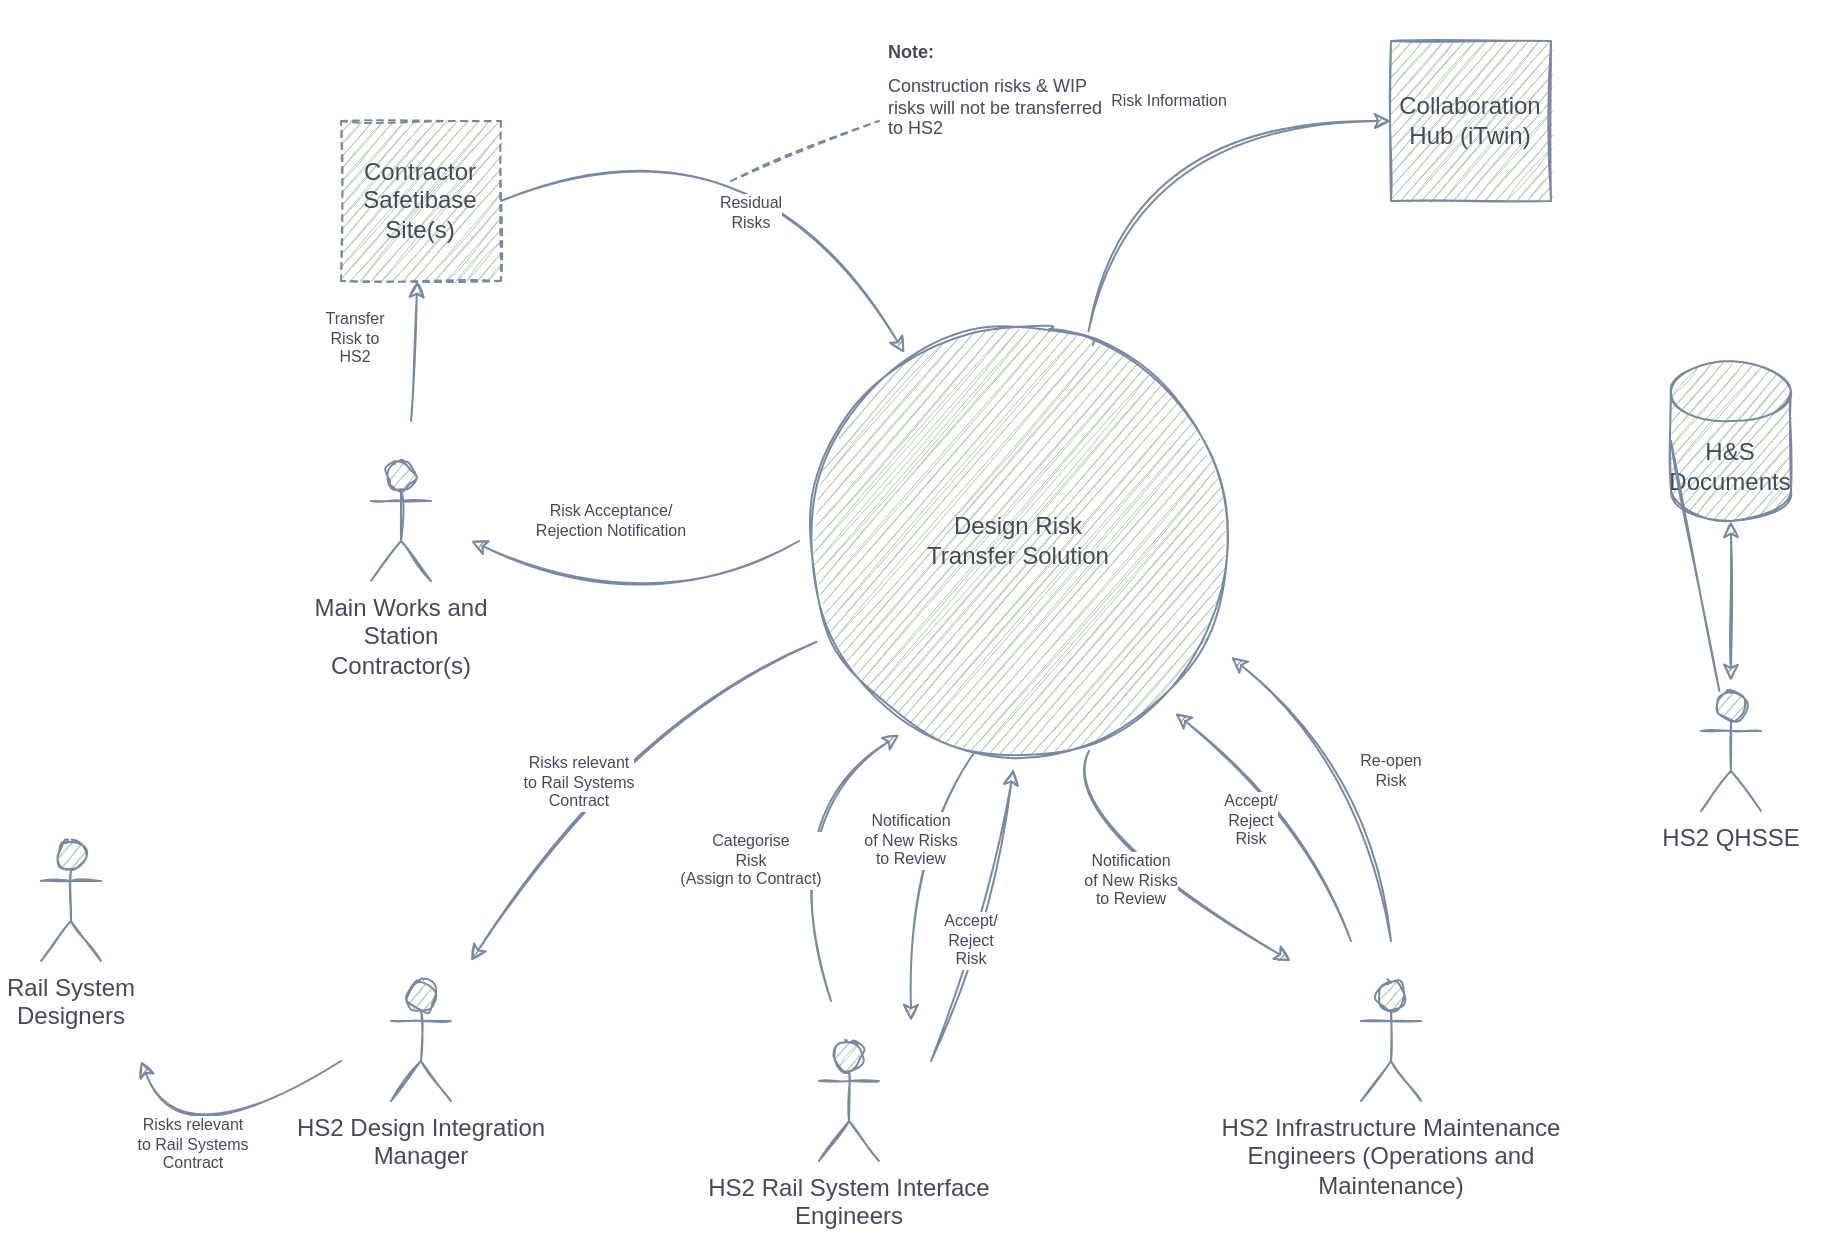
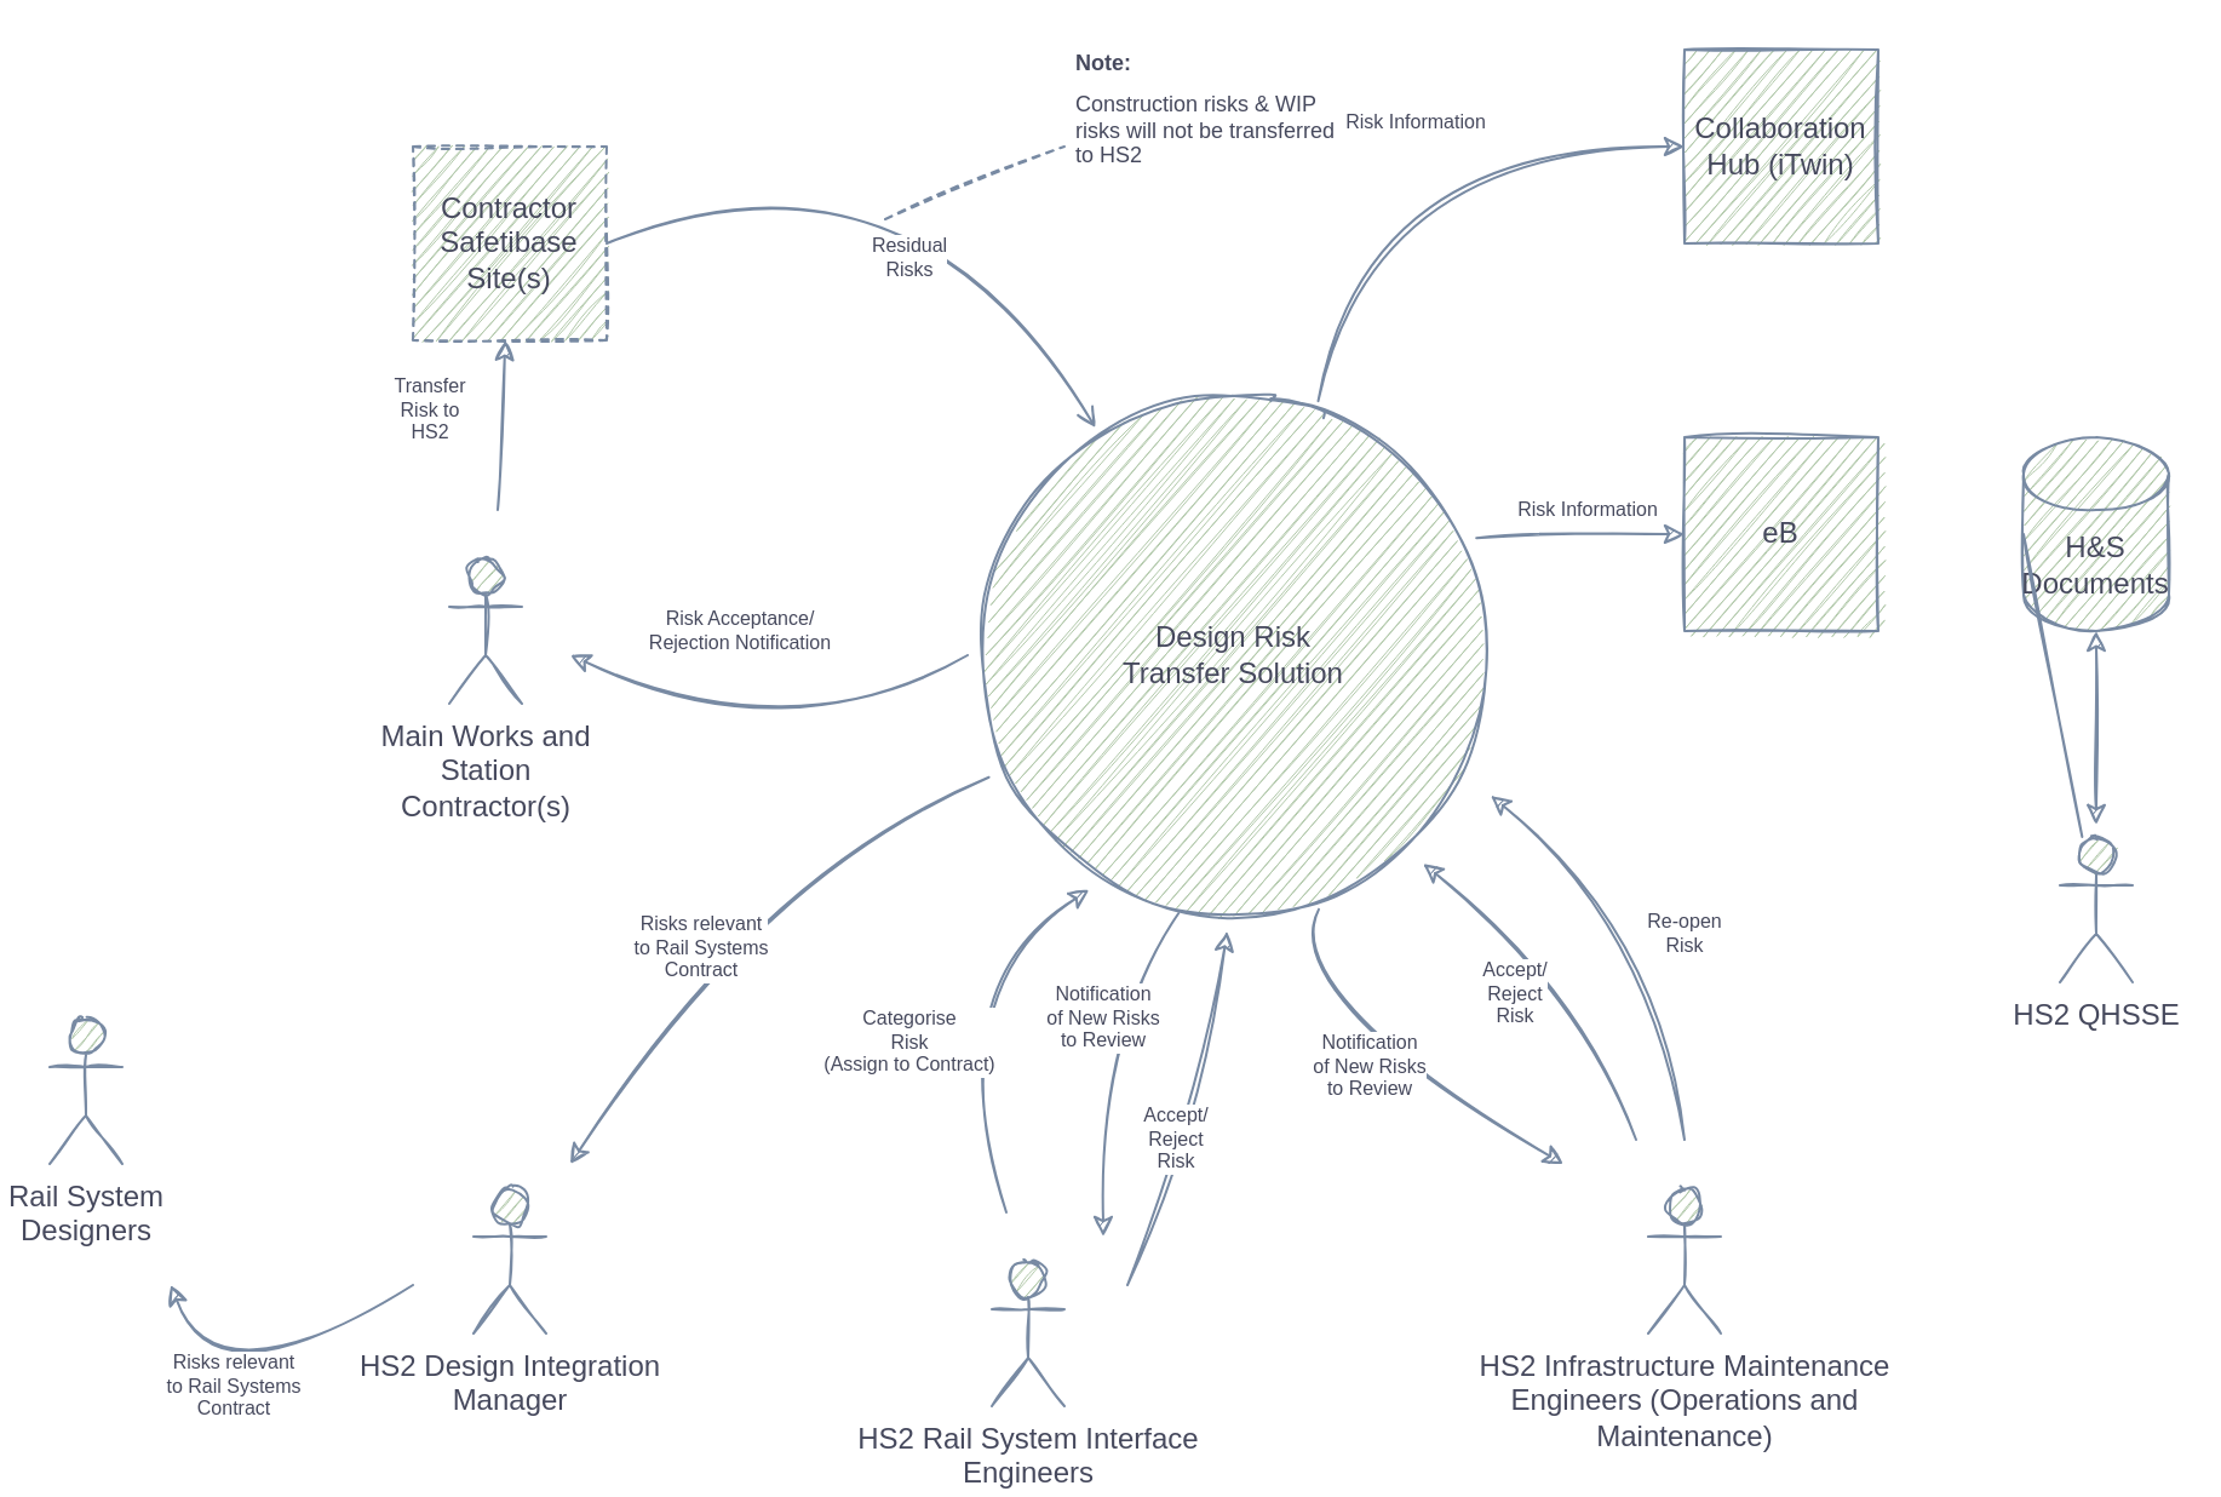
- <mxCell id="8" value="Residual&lt;br style=&quot;font-size: 8px;&quot;&gt;Risks" style="curved=1;endArrow=classic;html=1;rounded=0;exitX=1;exitY=0.5;exitDx=0;exitDy=0;sketch=1;strokeColor=#788AA3;fontColor=#46495D;fontSize=8;" parent="1" source="6" target="7" edge="1"><mxGeometry x="-0.189" y="-52" width="50" height="50" relative="1" as="geometry"><mxPoint x="485" y="330" as="sourcePoint" /><mxPoint x="535" y="280" as="targetPoint" /><Array as="points"><mxPoint x="375" y="50" /></Array><mxPoint as="offset" /></mxGeometry></mxCell>
+ <mxCell id="8" value="Residual&lt;br style=&quot;font-size: 8px;&quot;&gt;Risks" style="curved=1;endArrow=open;html=1;rounded=0;exitX=1;exitY=0.5;exitDx=0;exitDy=0;sketch=1;strokeColor=#788AA3;fontColor=#46495D;fontSize=8;" parent="1" source="6" target="7" edge="1"><mxGeometry x="-0.189" y="-52" width="50" height="50" relative="1" as="geometry"><mxPoint x="485" y="330" as="sourcePoint" /><mxPoint x="535" y="280" as="targetPoint" /><Array as="points"><mxPoint x="375" y="50" /></Array><mxPoint as="offset" /></mxGeometry></mxCell>
+ <mxCell id="2" value="eB" style="whiteSpace=wrap;html=1;aspect=fixed;sketch=1;fillColor=#B2C9AB;strokeColor=#788AA3;fontColor=#46495D;" parent="1" vertex="1"><mxGeometry x="695" y="180" width="80" height="80" as="geometry" /></mxCell>
+ <mxCell id="11" value="Risk Information" style="curved=1;endArrow=classic;html=1;rounded=0;exitX=0.955;exitY=0.28;exitDx=0;exitDy=0;entryX=0;entryY=0.5;entryDx=0;entryDy=0;exitPerimeter=0;sketch=1;strokeColor=#788AA3;fontColor=#46495D;fontSize=8;" parent="1" source="7" target="2" edge="1"><mxGeometry x="0.06" y="10" width="50" height="50" relative="1" as="geometry"><mxPoint x="648.87" y="280" as="sourcePoint" /><mxPoint x="821.13" y="484" as="targetPoint" /><Array as="points"><mxPoint x="645" y="220" /></Array><mxPoint as="offset" /></mxGeometry></mxCell>
